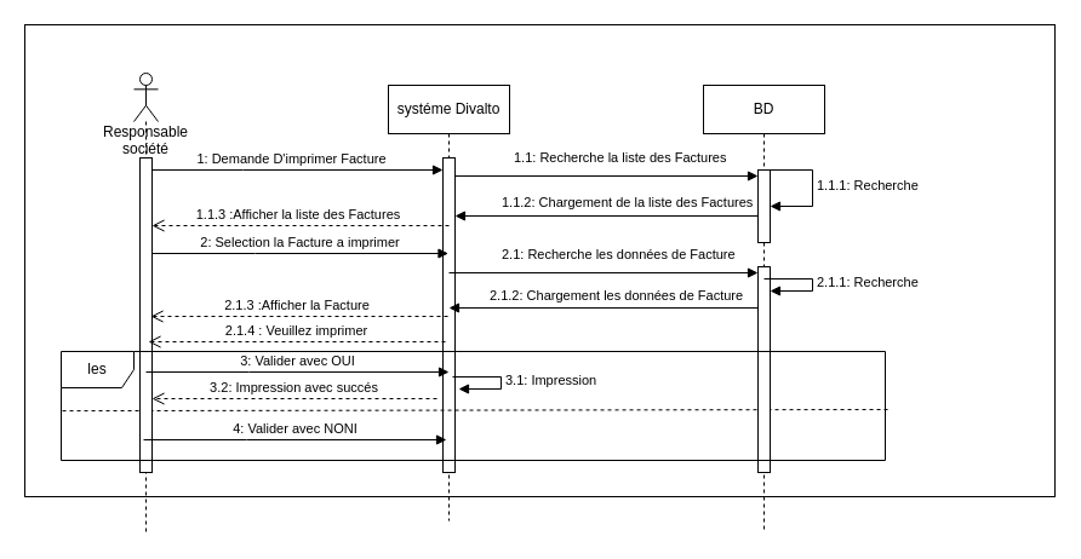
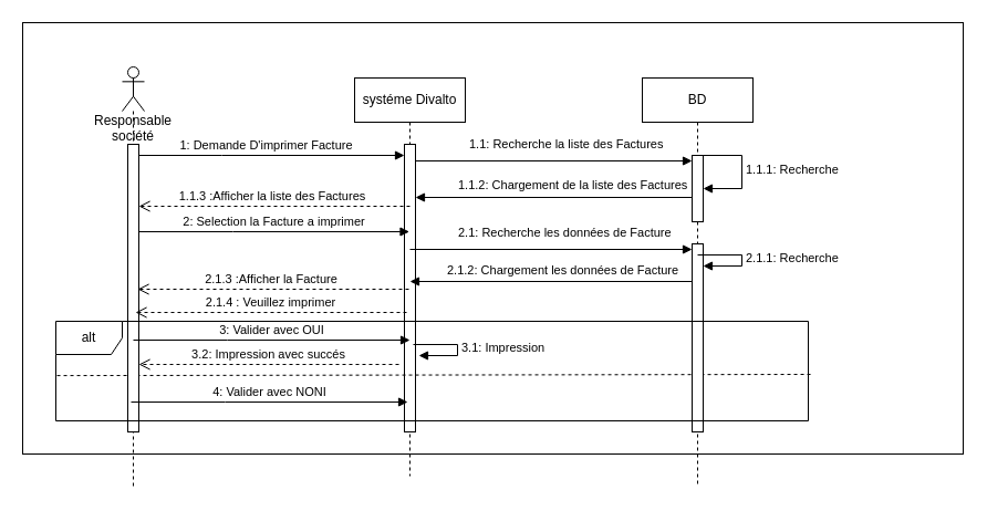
- <mxCell id="15" value="les" style="shape=umlFrame;whiteSpace=wrap;html=1;pointerEvents=0;" vertex="1" parent="1"><mxGeometry x="50" y="290" width="680" height="90" as="geometry" /></mxCell>
+ <mxCell id="15" value="alt" style="shape=umlFrame;whiteSpace=wrap;html=1;pointerEvents=0;" vertex="1" parent="1"><mxGeometry x="50" y="290" width="680" height="90" as="geometry" /></mxCell>
